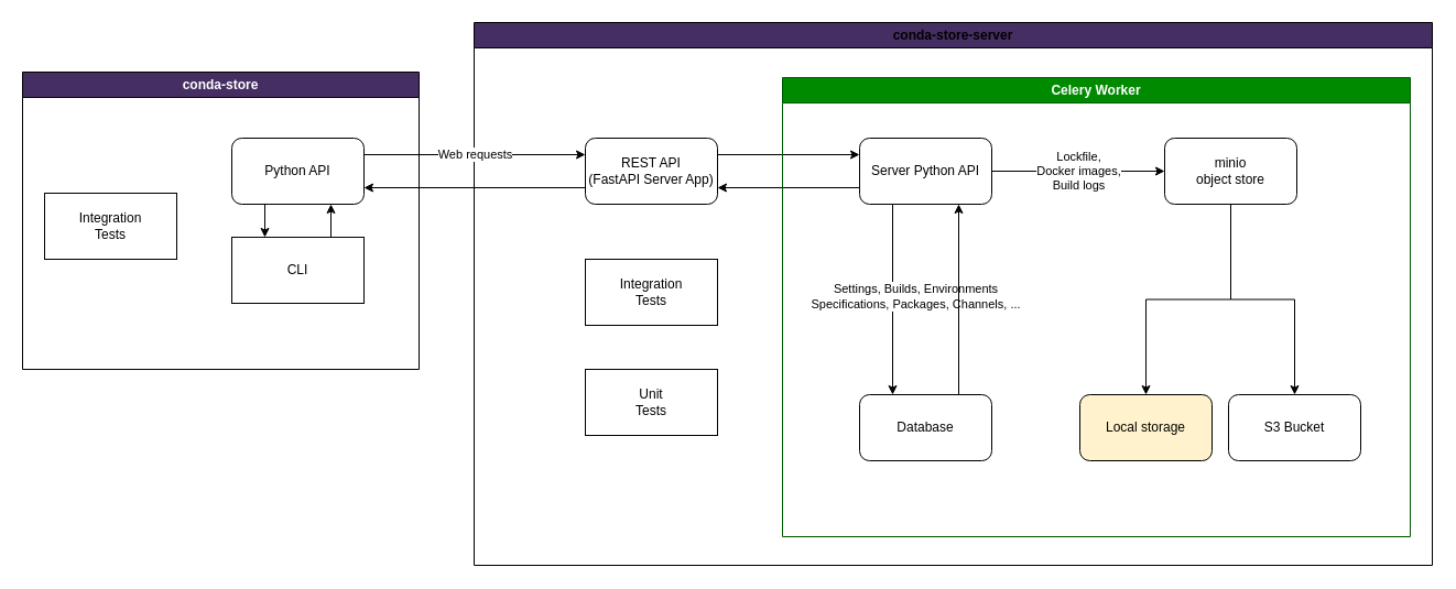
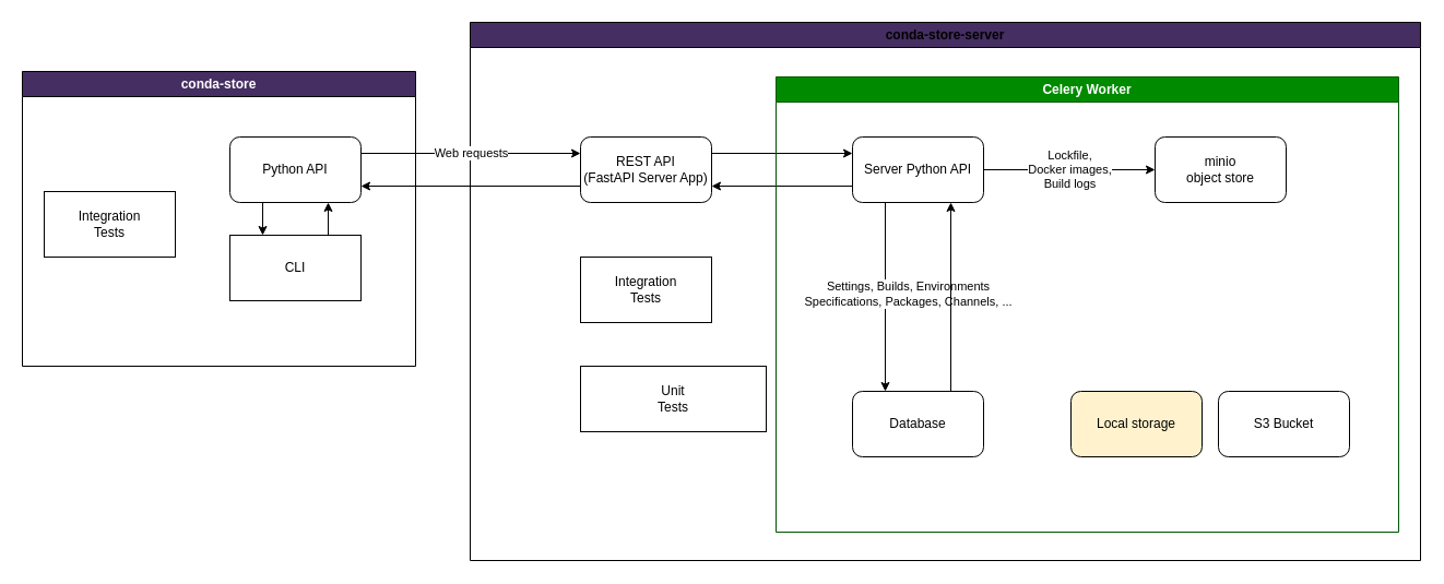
- <mxCell id="19" style="edgeStyle=orthogonalEdgeStyle;rounded=0;orthogonalLoop=1;jettySize=auto;html=1;" parent="12" source="21" target="22" edge="1"><mxGeometry relative="1" as="geometry" /></mxCell>
- <mxCell id="20" style="edgeStyle=orthogonalEdgeStyle;rounded=0;orthogonalLoop=1;jettySize=auto;html=1;entryX=0.5;entryY=0;entryDx=0;entryDy=0;" parent="12" source="21" target="23" edge="1"><mxGeometry relative="1" as="geometry" /></mxCell>
- <mxCell id="25" value="Unit&lt;br&gt;Tests" style="rounded=0;whiteSpace=wrap;html=1;" vertex="1" parent="8"><mxGeometry x="101" y="315" width="120" height="60" as="geometry" /></mxCell>
+ <mxCell id="25" value="Unit&lt;br&gt;Tests" style="rounded=0;whiteSpace=wrap;html=1;" vertex="1" parent="8"><mxGeometry x="101" y="315" width="170" height="60" as="geometry" /></mxCell>
